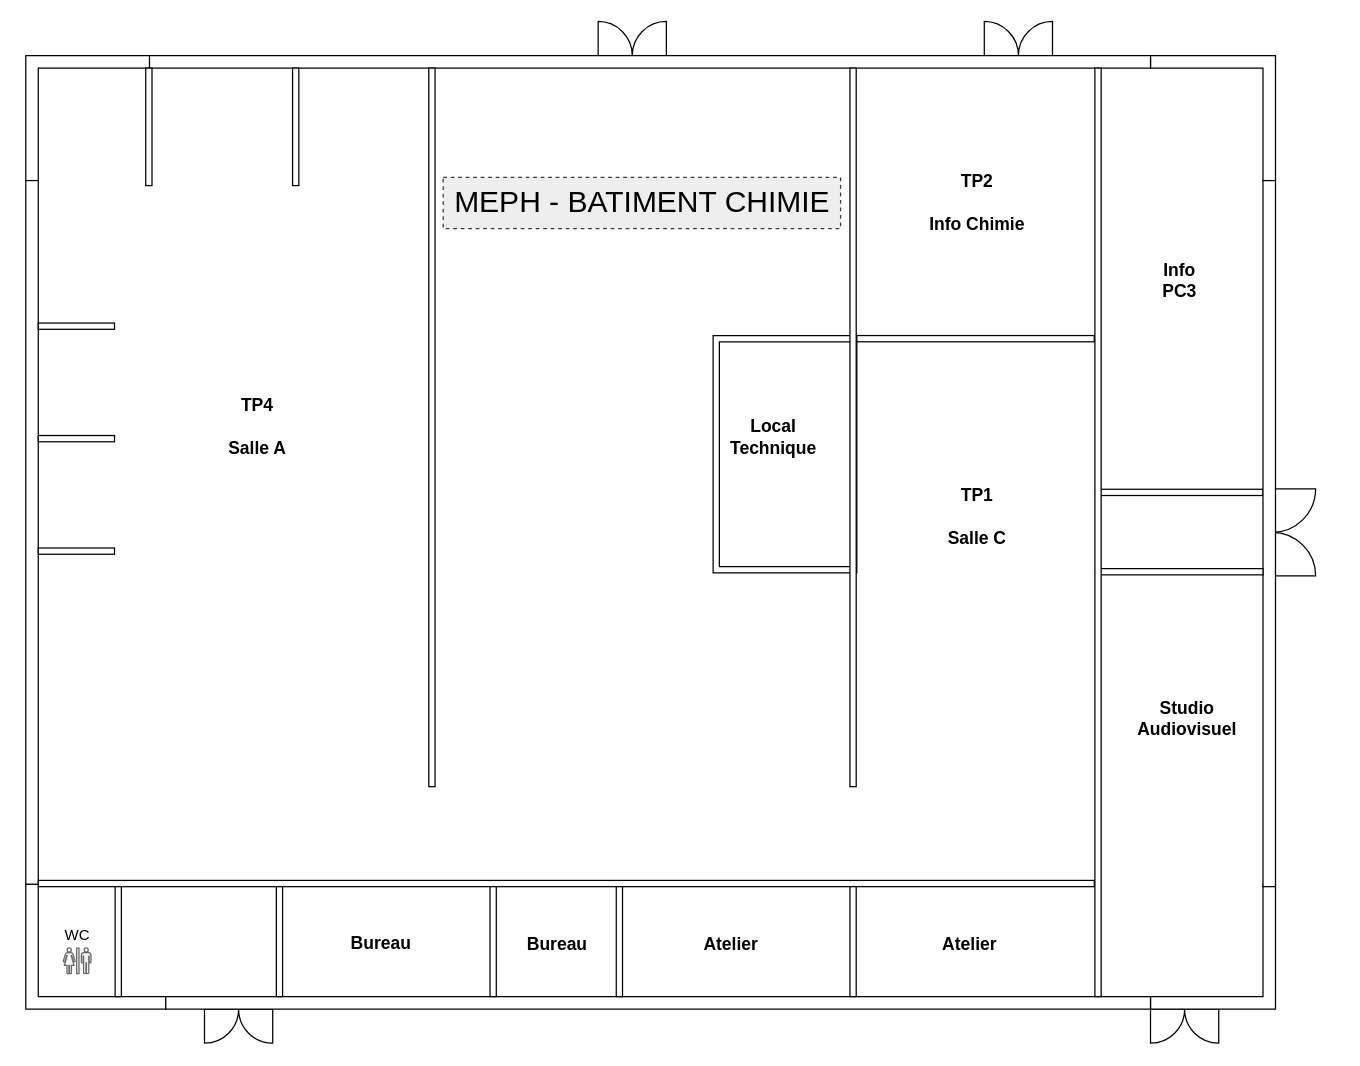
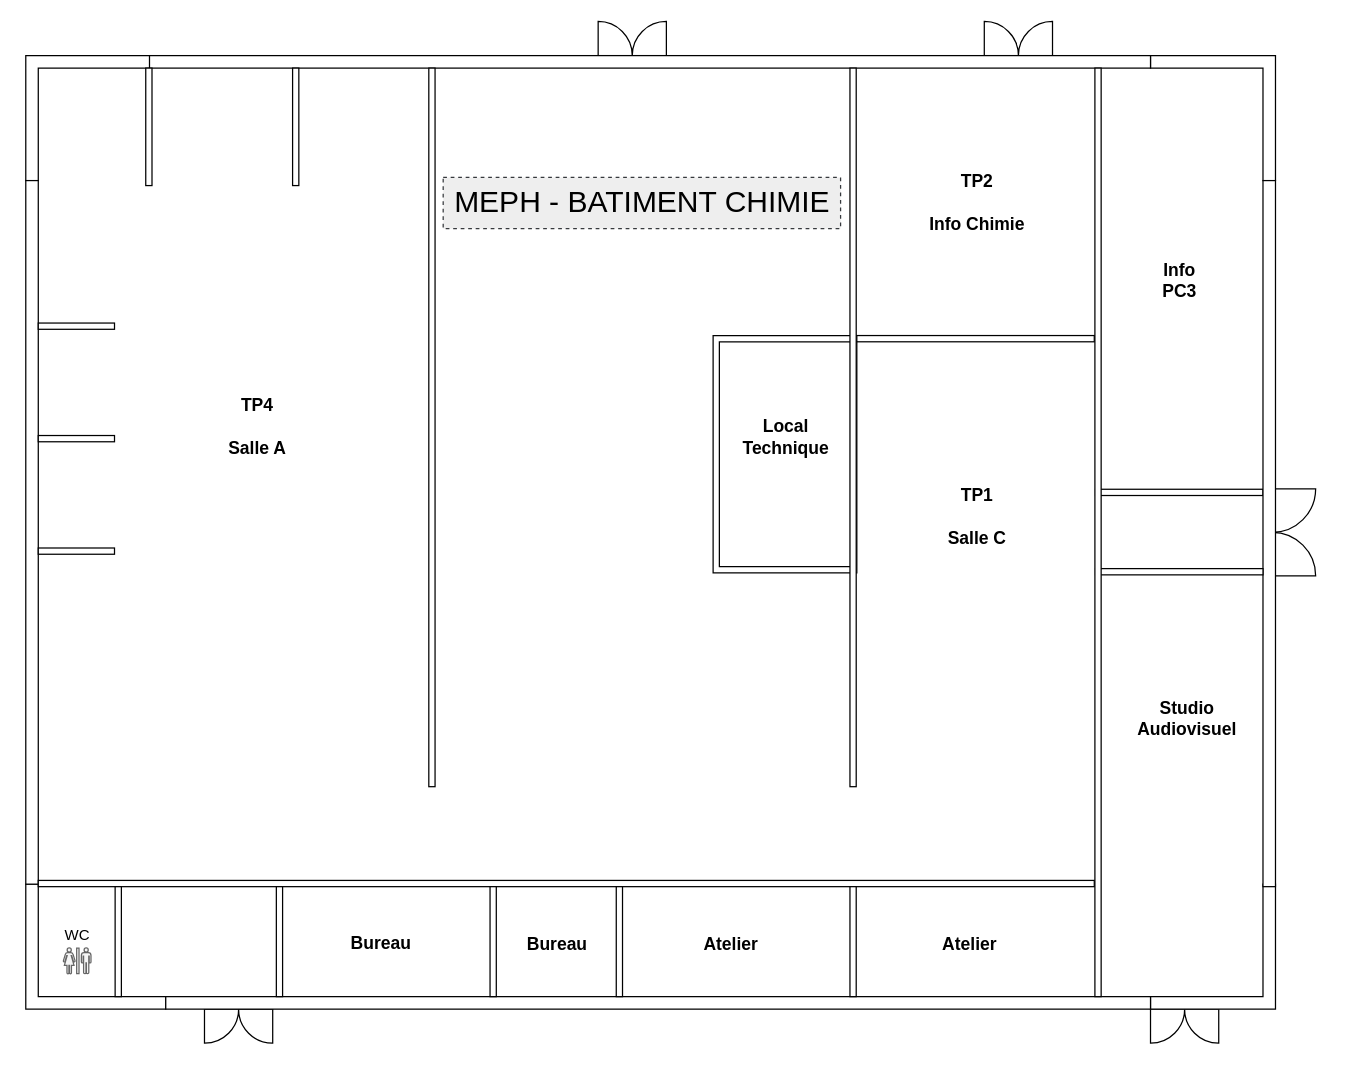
- <mxCell id="28" value="Local&lt;div&gt;Technique&lt;/div&gt;" style="text;html=1;align=center;verticalAlign=middle;resizable=0;points=[];autosize=1;strokeColor=none;fillColor=none;fontFamily=Helvetica;fontSize=14;fontColor=default;fontStyle=1" parent="1" vertex="1"><mxGeometry x="577" y="326" width="82" height="46" as="geometry" /></mxCell>
+ <mxCell id="28" value="Local&lt;div&gt;Technique&lt;/div&gt;" style="text;html=1;align=center;verticalAlign=middle;resizable=0;points=[];autosize=1;strokeColor=none;fillColor=none;fontFamily=Helvetica;fontSize=14;fontColor=default;fontStyle=1" parent="1" vertex="1"><mxGeometry x="587" y="326" width="82" height="46" as="geometry" /></mxCell>
